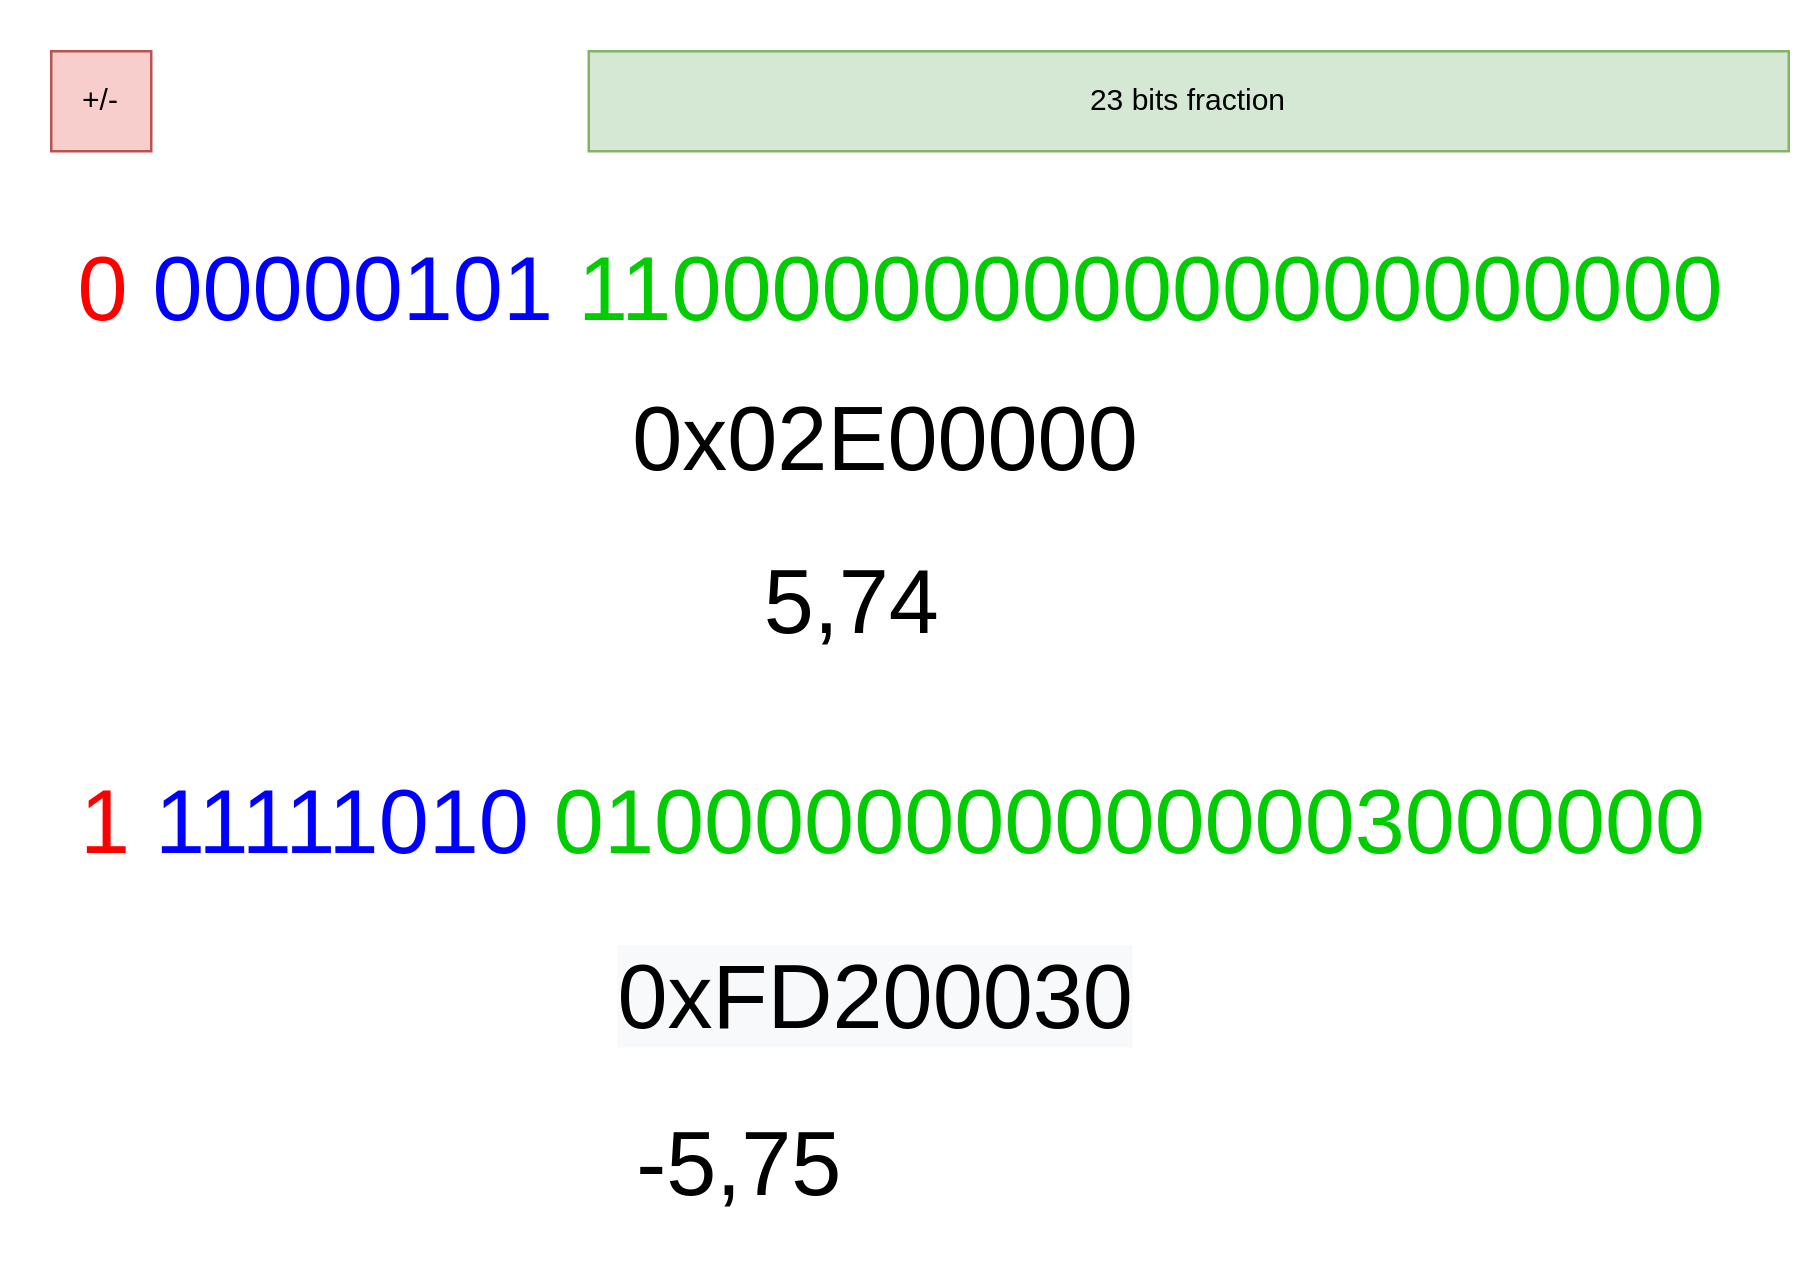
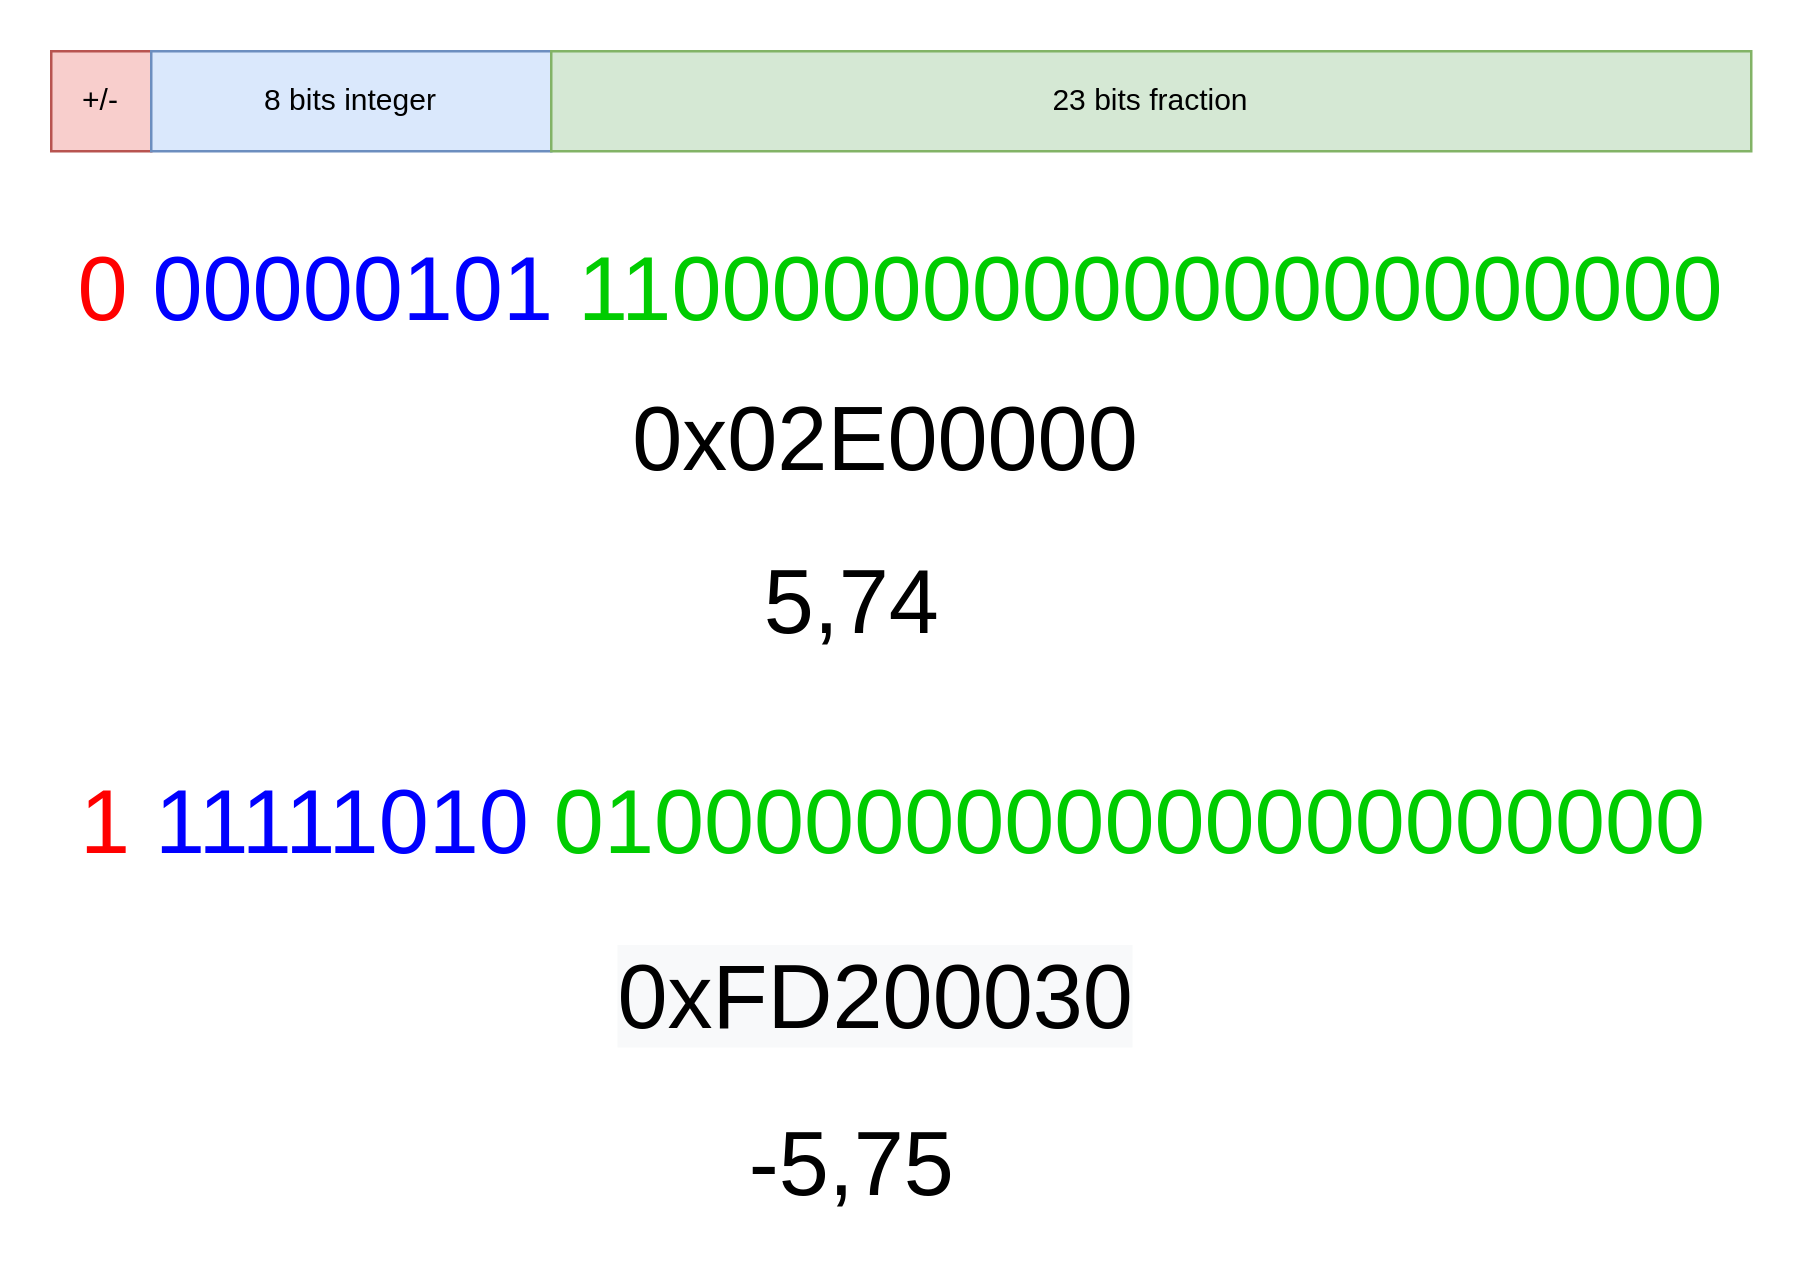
+ <mxCell id="3" value="8 bits integer" style="rounded=0;whiteSpace=wrap;html=1;fillColor=#dae8fc;strokeColor=#6c8ebf;" vertex="1" parent="1"><mxGeometry x="60" y="20" width="160" height="40" as="geometry" /></mxCell>
- <mxCell id="4" value="23 bits fraction" style="rounded=0;whiteSpace=wrap;html=1;fillColor=#d5e8d4;strokeColor=#82b366;" vertex="1" parent="1"><mxGeometry x="235" y="20" width="480" height="40" as="geometry" /></mxCell>
+ <mxCell id="4" value="23 bits fraction" style="rounded=0;whiteSpace=wrap;html=1;fillColor=#d5e8d4;strokeColor=#82b366;" vertex="1" parent="1"><mxGeometry x="220" y="20" width="480" height="40" as="geometry" /></mxCell>
- <mxCell id="8" value="&lt;font style=&quot;font-family: Helvetica; font-size: 36px; font-style: normal; font-variant-ligatures: normal; font-variant-caps: normal; font-weight: 400; letter-spacing: normal; orphans: 2; text-align: center; text-indent: 0px; text-transform: none; widows: 2; word-spacing: 0px; -webkit-text-stroke-width: 0px; text-decoration-thickness: initial; text-decoration-style: initial; text-decoration-color: initial;&quot; color=&quot;#ff0000&quot;&gt;1&amp;nbsp;&lt;/font&gt;&lt;font style=&quot;font-family: Helvetica; font-size: 36px; font-style: normal; font-variant-ligatures: normal; font-variant-caps: normal; font-weight: 400; letter-spacing: normal; orphans: 2; text-align: center; text-indent: 0px; text-transform: none; widows: 2; word-spacing: 0px; -webkit-text-stroke-width: 0px; text-decoration-thickness: initial; text-decoration-style: initial; text-decoration-color: initial;&quot; color=&quot;#0000ff&quot;&gt;11111010&amp;nbsp;&lt;/font&gt;&lt;font style=&quot;font-family: Helvetica; font-size: 36px; font-style: normal; font-variant-ligatures: normal; font-variant-caps: normal; font-weight: 400; letter-spacing: normal; orphans: 2; text-align: center; text-indent: 0px; text-transform: none; widows: 2; word-spacing: 0px; -webkit-text-stroke-width: 0px; text-decoration-thickness: initial; text-decoration-style: initial; text-decoration-color: initial;&quot; color=&quot;#00cc00&quot;&gt;01000000000000003000000&lt;/font&gt;" style="text;whiteSpace=wrap;html=1;fontSize=36;fontColor=#000000;" vertex="1" parent="1"><mxGeometry x="30" y="300" width="550" height="60" as="geometry" /></mxCell>
+ <mxCell id="8" value="&lt;font style=&quot;font-family: Helvetica; font-size: 36px; font-style: normal; font-variant-ligatures: normal; font-variant-caps: normal; font-weight: 400; letter-spacing: normal; orphans: 2; text-align: center; text-indent: 0px; text-transform: none; widows: 2; word-spacing: 0px; -webkit-text-stroke-width: 0px; text-decoration-thickness: initial; text-decoration-style: initial; text-decoration-color: initial;&quot; color=&quot;#ff0000&quot;&gt;1&amp;nbsp;&lt;/font&gt;&lt;font style=&quot;font-family: Helvetica; font-size: 36px; font-style: normal; font-variant-ligatures: normal; font-variant-caps: normal; font-weight: 400; letter-spacing: normal; orphans: 2; text-align: center; text-indent: 0px; text-transform: none; widows: 2; word-spacing: 0px; -webkit-text-stroke-width: 0px; text-decoration-thickness: initial; text-decoration-style: initial; text-decoration-color: initial;&quot; color=&quot;#0000ff&quot;&gt;11111010&amp;nbsp;&lt;/font&gt;&lt;font style=&quot;font-family: Helvetica; font-size: 36px; font-style: normal; font-variant-ligatures: normal; font-variant-caps: normal; font-weight: 400; letter-spacing: normal; orphans: 2; text-align: center; text-indent: 0px; text-transform: none; widows: 2; word-spacing: 0px; -webkit-text-stroke-width: 0px; text-decoration-thickness: initial; text-decoration-style: initial; text-decoration-color: initial;&quot; color=&quot;#00cc00&quot;&gt;01000000000000000000000&lt;/font&gt;" style="text;whiteSpace=wrap;html=1;fontSize=36;fontColor=#000000;" vertex="1" parent="1"><mxGeometry x="30" y="300" width="550" height="60" as="geometry" /></mxCell>
- <mxCell id="10" value="-5,75" style="text;html=1;align=center;verticalAlign=middle;resizable=0;points=[];autosize=1;strokeColor=none;fillColor=none;fontSize=36;fontColor=#000000;" vertex="1" parent="1"><mxGeometry x="245" y="440" width="100" height="50" as="geometry" /></mxCell>
+ <mxCell id="10" value="-5,75" style="text;html=1;align=center;verticalAlign=middle;resizable=0;points=[];autosize=1;strokeColor=none;fillColor=none;fontSize=36;fontColor=#000000;" vertex="1" parent="1"><mxGeometry x="290" y="440" width="100" height="50" as="geometry" /></mxCell>
